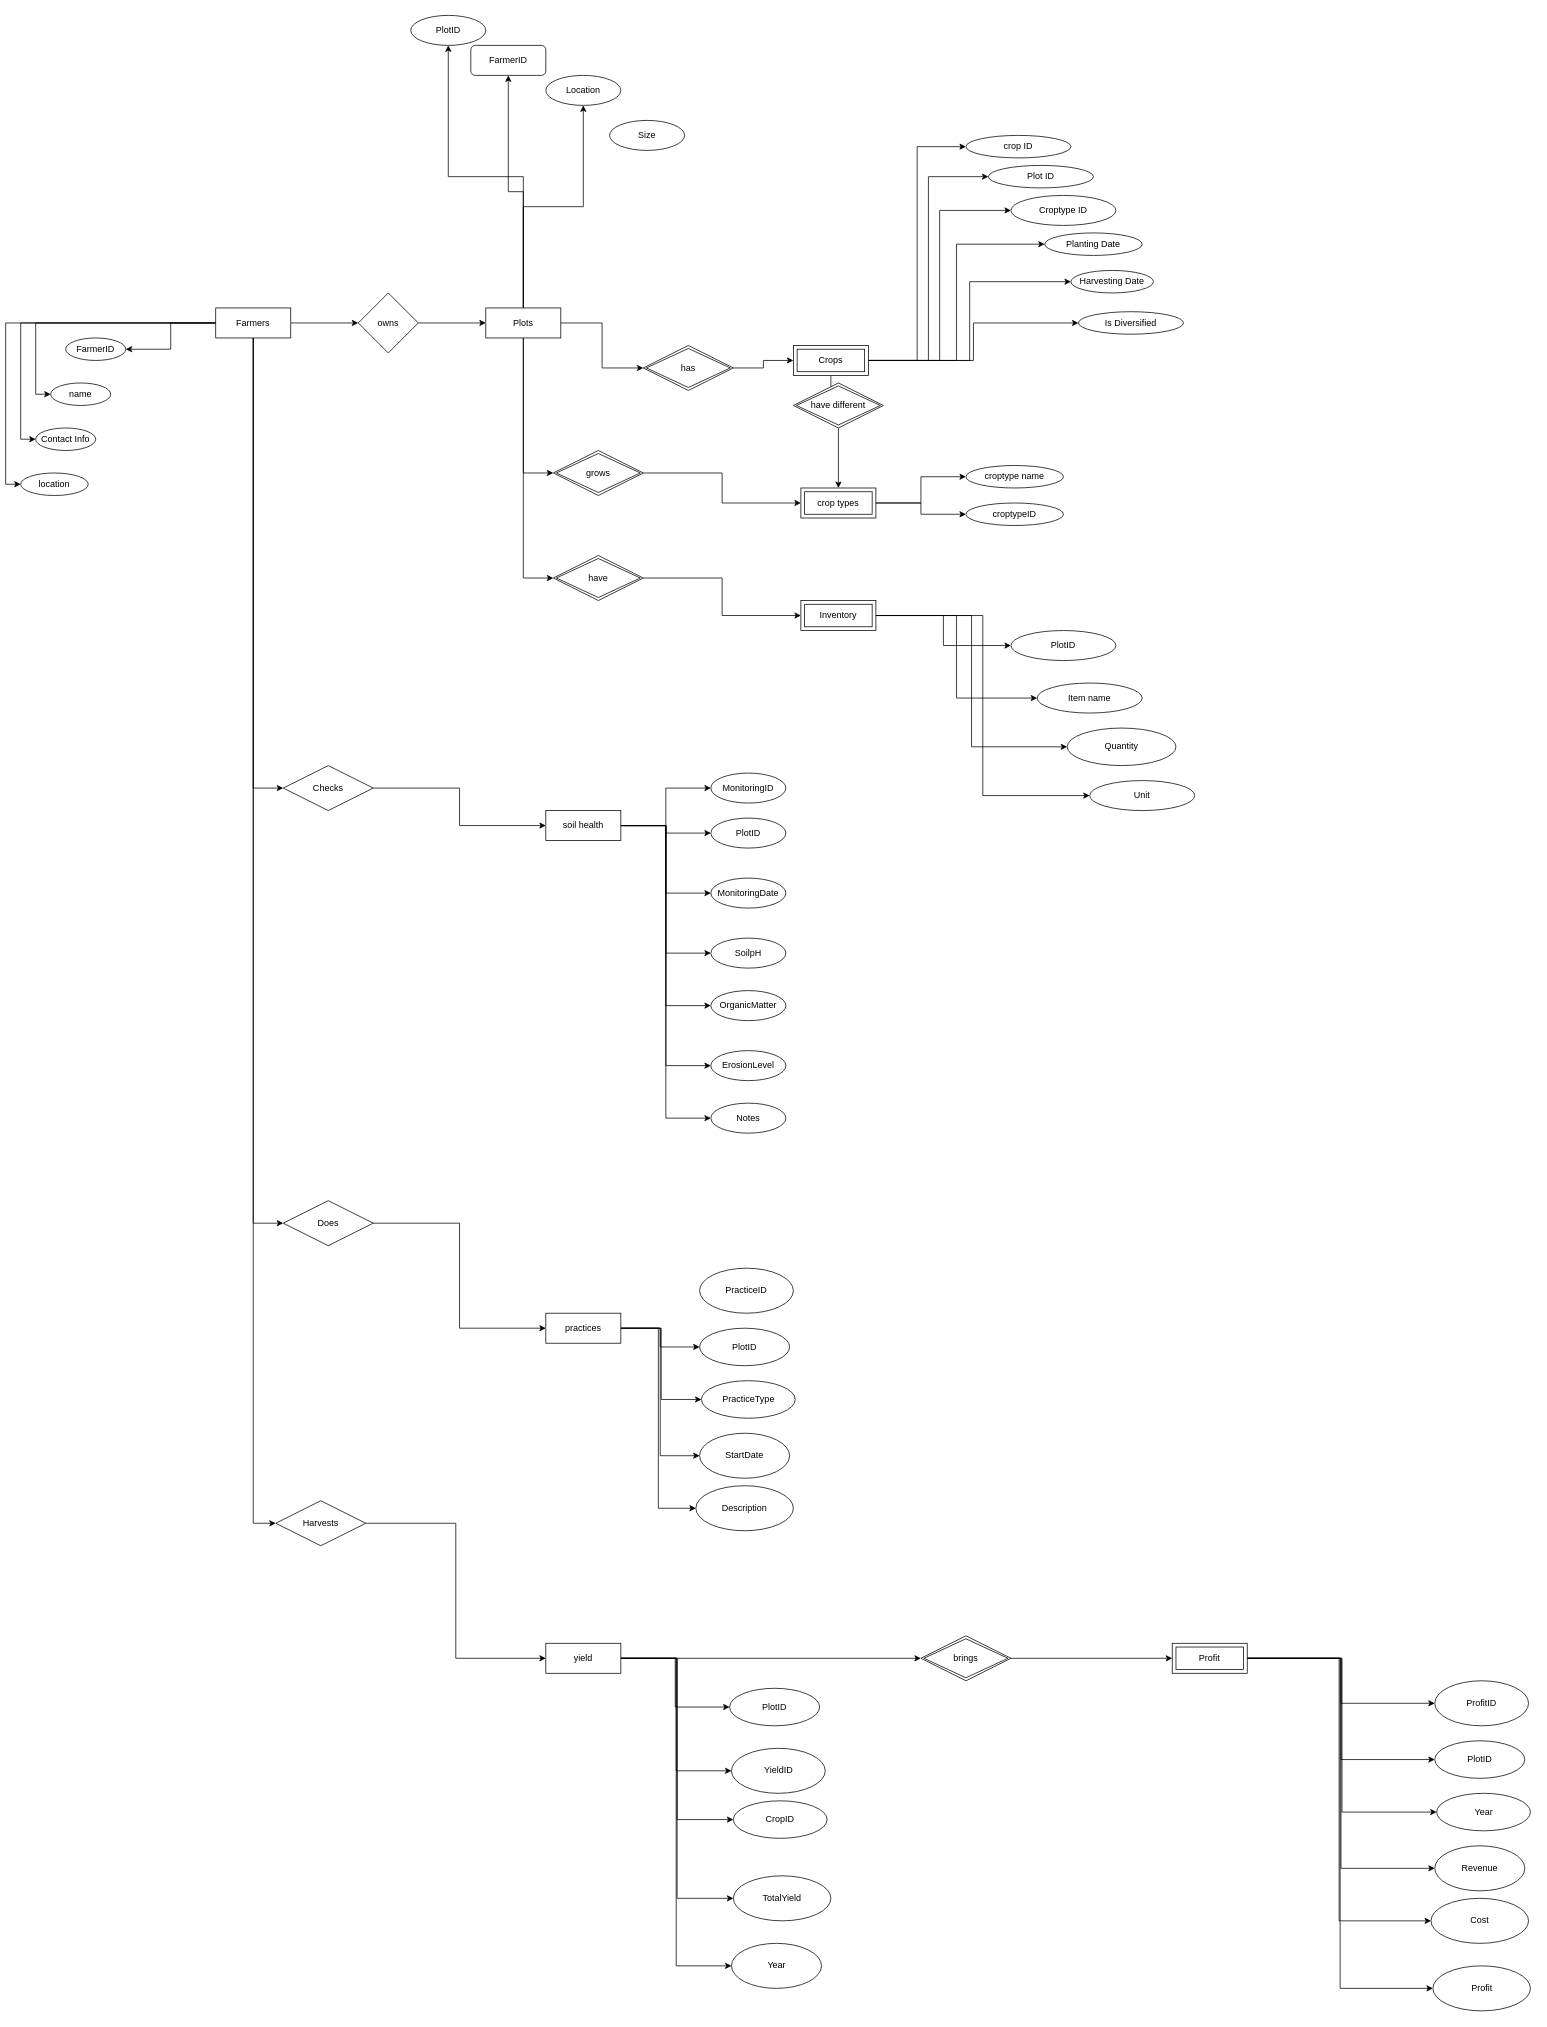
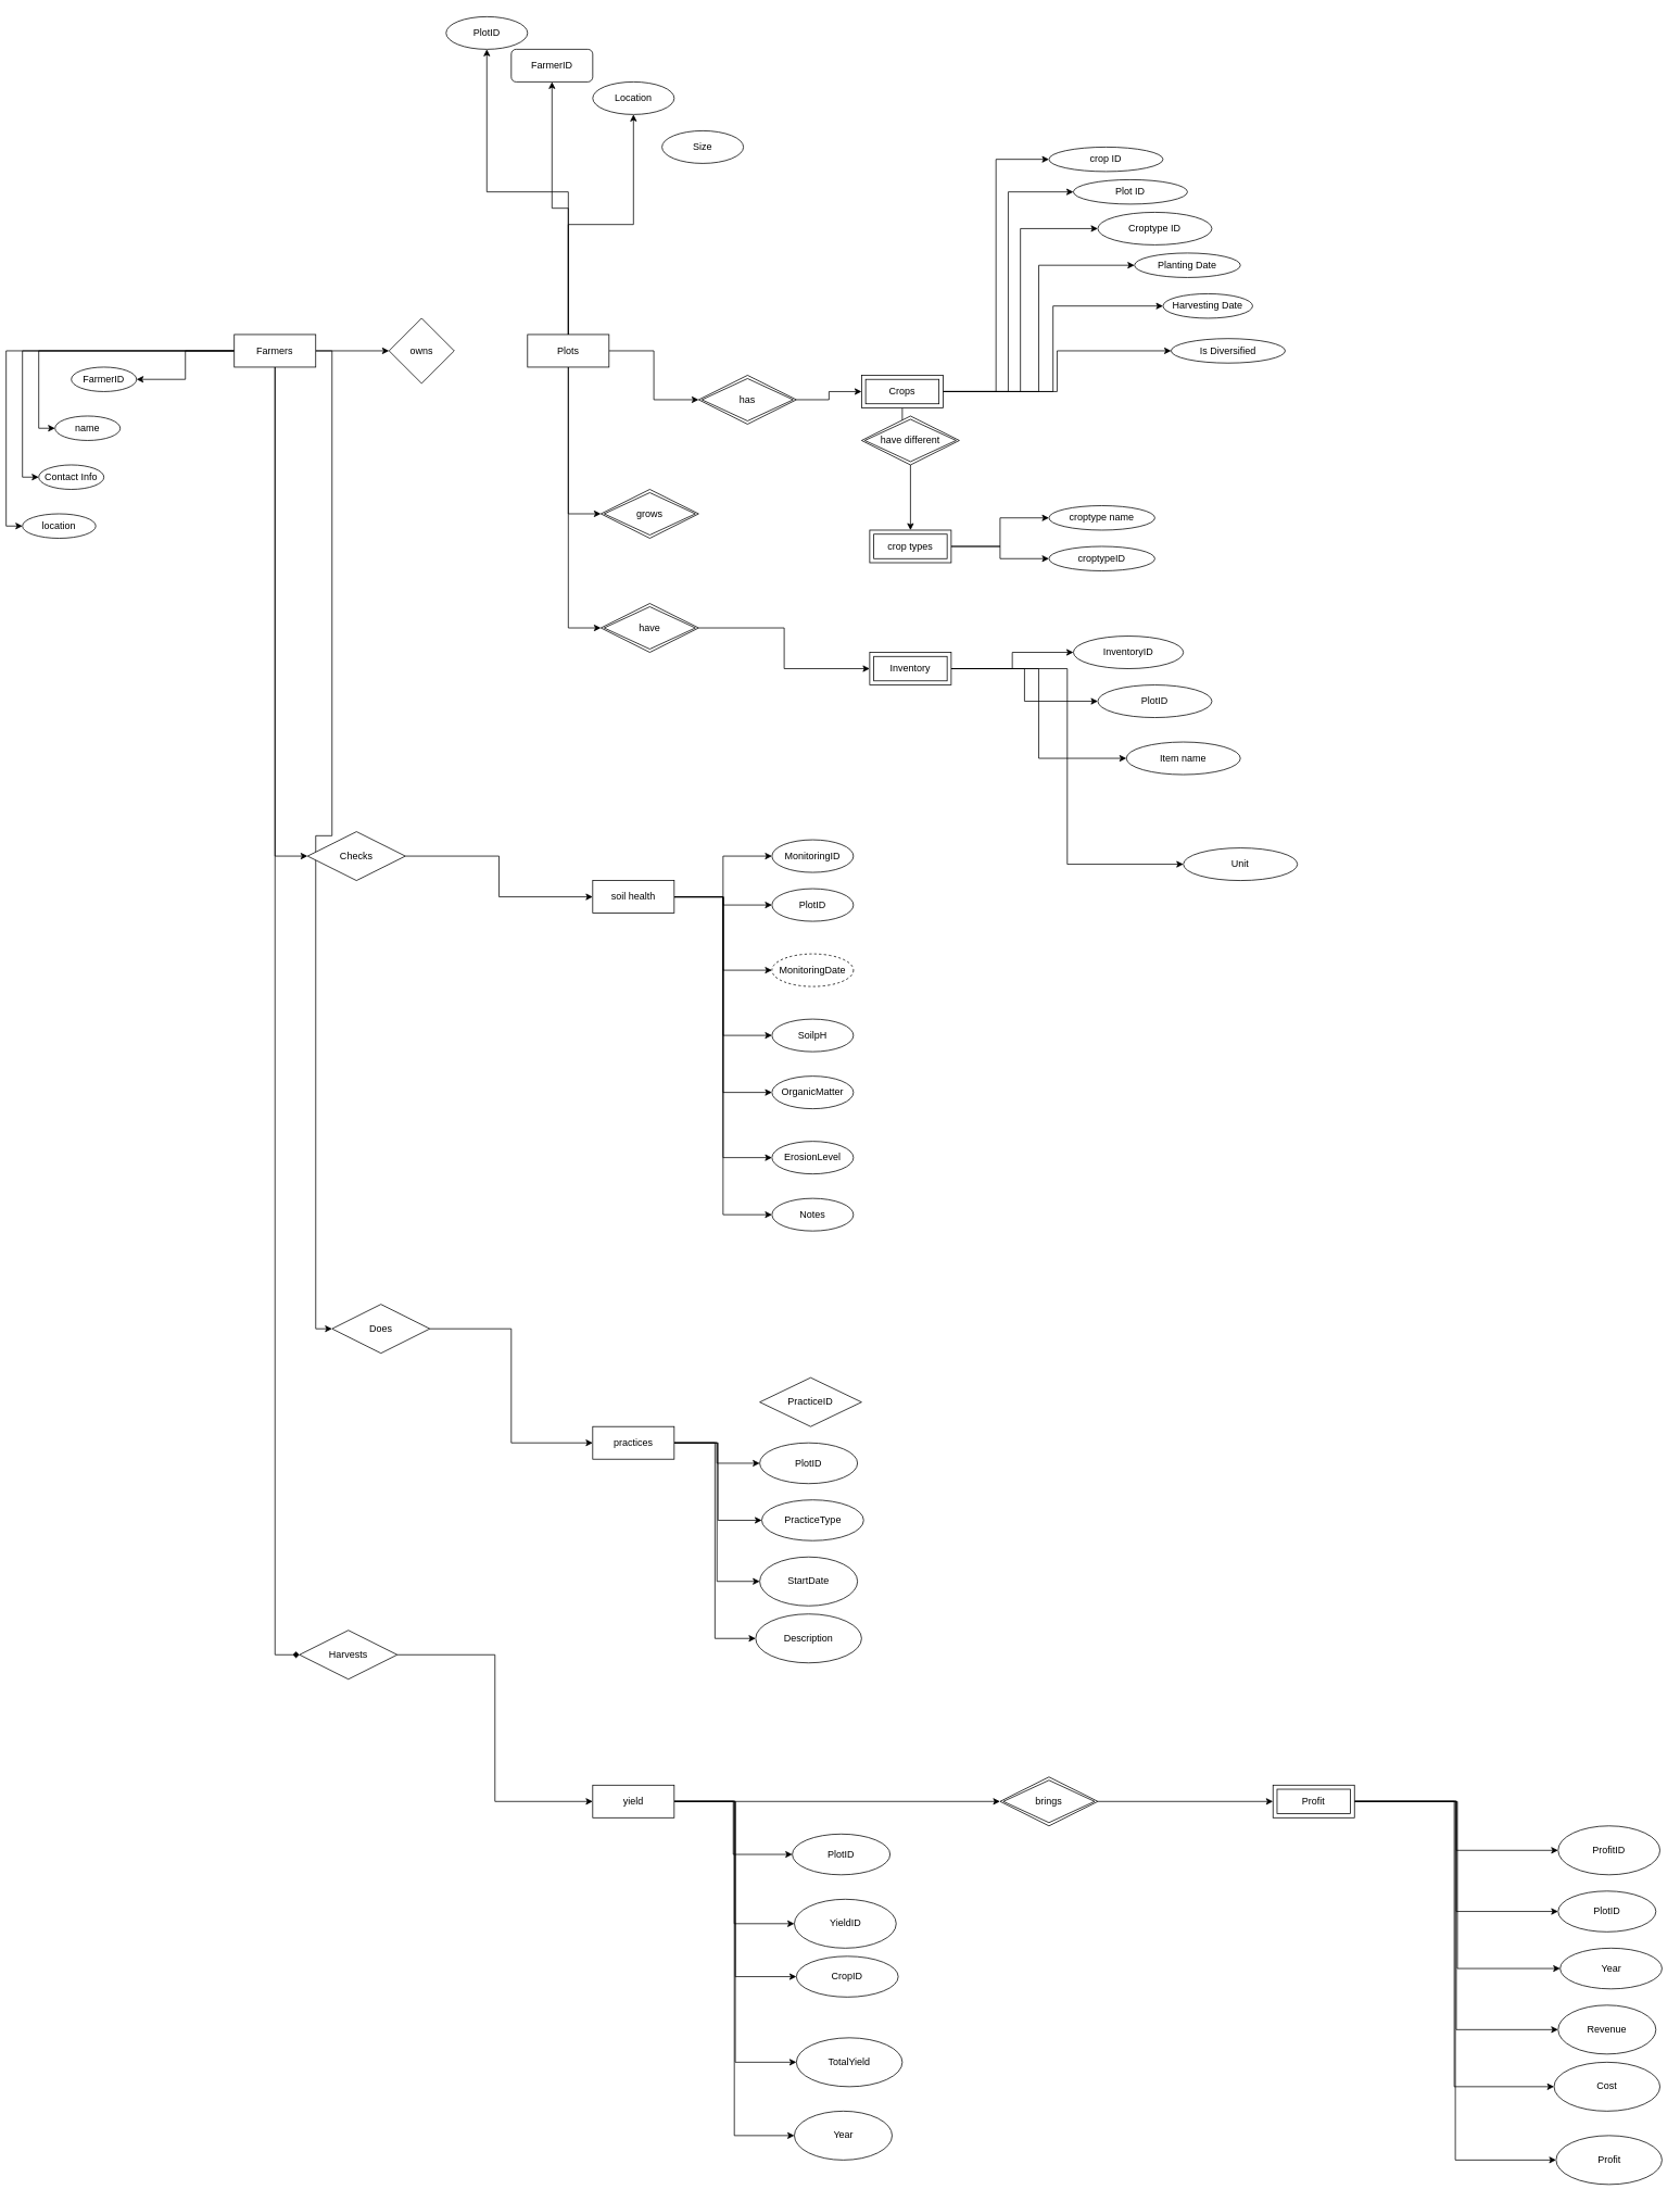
- <mxCell id="22" style="edgeStyle=orthogonalEdgeStyle;rounded=0;orthogonalLoop=1;jettySize=auto;html=1;entryX=0;entryY=0.5;entryDx=0;entryDy=0;" edge="1" parent="1" source="23" target="17"><mxGeometry relative="1" as="geometry" /></mxCell>
- <mxCell id="42" style="edgeStyle=orthogonalEdgeStyle;rounded=0;orthogonalLoop=1;jettySize=auto;html=1;entryX=0;entryY=0.5;entryDx=0;entryDy=0;" edge="1" parent="1" source="43" target="46"><mxGeometry relative="1" as="geometry" /></mxCell>
+ <mxCell id="51" style="edgeStyle=orthogonalEdgeStyle;rounded=0;orthogonalLoop=1;jettySize=auto;html=1;" edge="1" parent="1" source="56" target="61"><mxGeometry relative="1" as="geometry" /></mxCell>
+ <mxCell id="61" value="InventoryID" style="ellipse;whiteSpace=wrap;html=1;align=center;" vertex="1" parent="1"><mxGeometry x="1310" y="780" width="135" height="40" as="geometry" /></mxCell>
- <mxCell id="54" style="edgeStyle=orthogonalEdgeStyle;rounded=0;orthogonalLoop=1;jettySize=auto;html=1;entryX=0;entryY=0.5;entryDx=0;entryDy=0;" edge="1" parent="1" source="56" target="58"><mxGeometry relative="1" as="geometry" /></mxCell>
- <mxCell id="58" value="Quantity" style="ellipse;whiteSpace=wrap;html=1;align=center;" vertex="1" parent="1"><mxGeometry x="1415" y="970" width="145" height="50" as="geometry" /></mxCell>
- <mxCell id="90" value="MonitoringDate" style="ellipse;whiteSpace=wrap;html=1;align=center;" vertex="1" parent="1"><mxGeometry x="940" y="1170" width="100" height="40" as="geometry" /></mxCell>
+ <mxCell id="90" value="MonitoringDate" style="ellipse;whiteSpace=wrap;html=1;align=center;dashed=1;" vertex="1" parent="1"><mxGeometry x="940" y="1170" width="100" height="40" as="geometry" /></mxCell>
- <mxCell id="65" value="Does" style="shape=rhombus;perimeter=rhombusPerimeter;whiteSpace=wrap;html=1;align=center;" vertex="1" parent="1"><mxGeometry x="370" y="1600" width="120" height="60" as="geometry" /></mxCell>
+ <mxCell id="65" value="Does" style="shape=rhombus;perimeter=rhombusPerimeter;whiteSpace=wrap;html=1;align=center;" vertex="1" parent="1"><mxGeometry x="400" y="1600" width="120" height="60" as="geometry" /></mxCell>
- <mxCell id="103" value="PracticeID" style="ellipse;whiteSpace=wrap;html=1;align=center;" vertex="1" parent="1"><mxGeometry x="925" y="1690" width="125" height="60" as="geometry" /></mxCell>
+ <mxCell id="103" value="PracticeID" style="rhombus;whiteSpace=wrap;html=1;align=center;" vertex="1" parent="1"><mxGeometry x="925" y="1690" width="125" height="60" as="geometry" /></mxCell>
- <mxCell id="9" style="edgeStyle=orthogonalEdgeStyle;rounded=0;orthogonalLoop=1;jettySize=auto;html=1;entryX=0;entryY=0.5;entryDx=0;entryDy=0;" edge="1" parent="1" source="10" target="67"><mxGeometry relative="1" as="geometry" /></mxCell>
+ <mxCell id="9" style="edgeStyle=orthogonalEdgeStyle;rounded=0;orthogonalLoop=1;jettySize=auto;html=1;entryX=0;entryY=0.5;entryDx=0;entryDy=0;endArrow=diamond;" edge="1" parent="1" source="10" target="67"><mxGeometry relative="1" as="geometry" /></mxCell>
